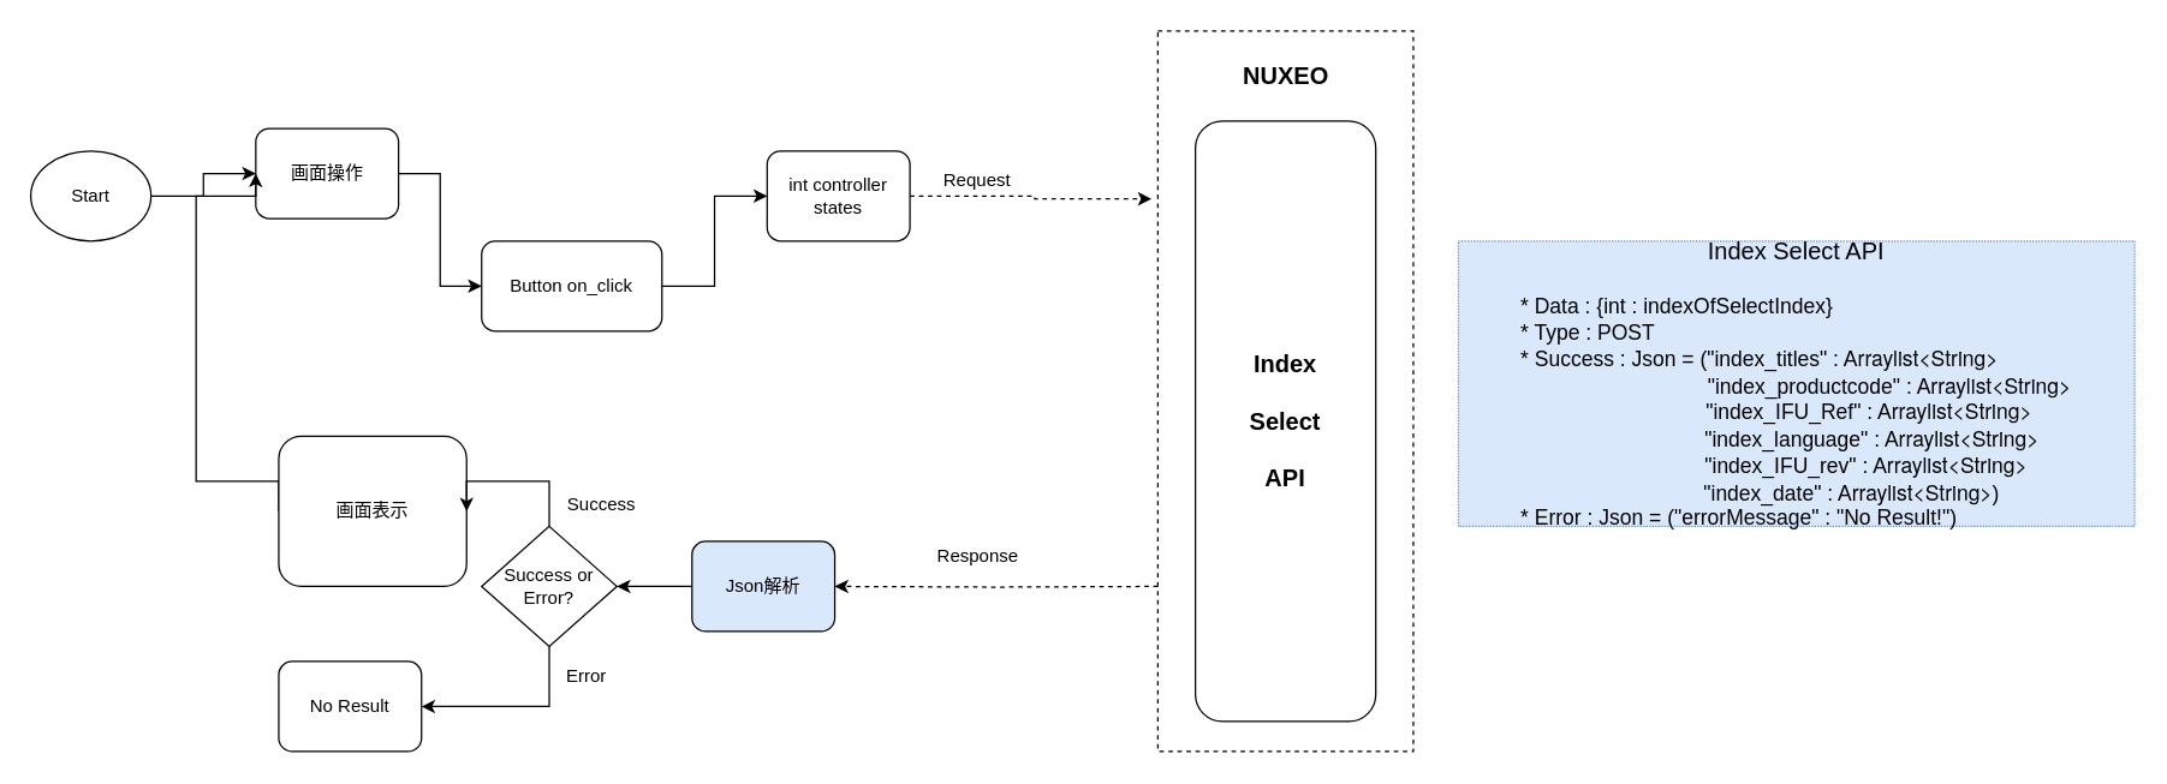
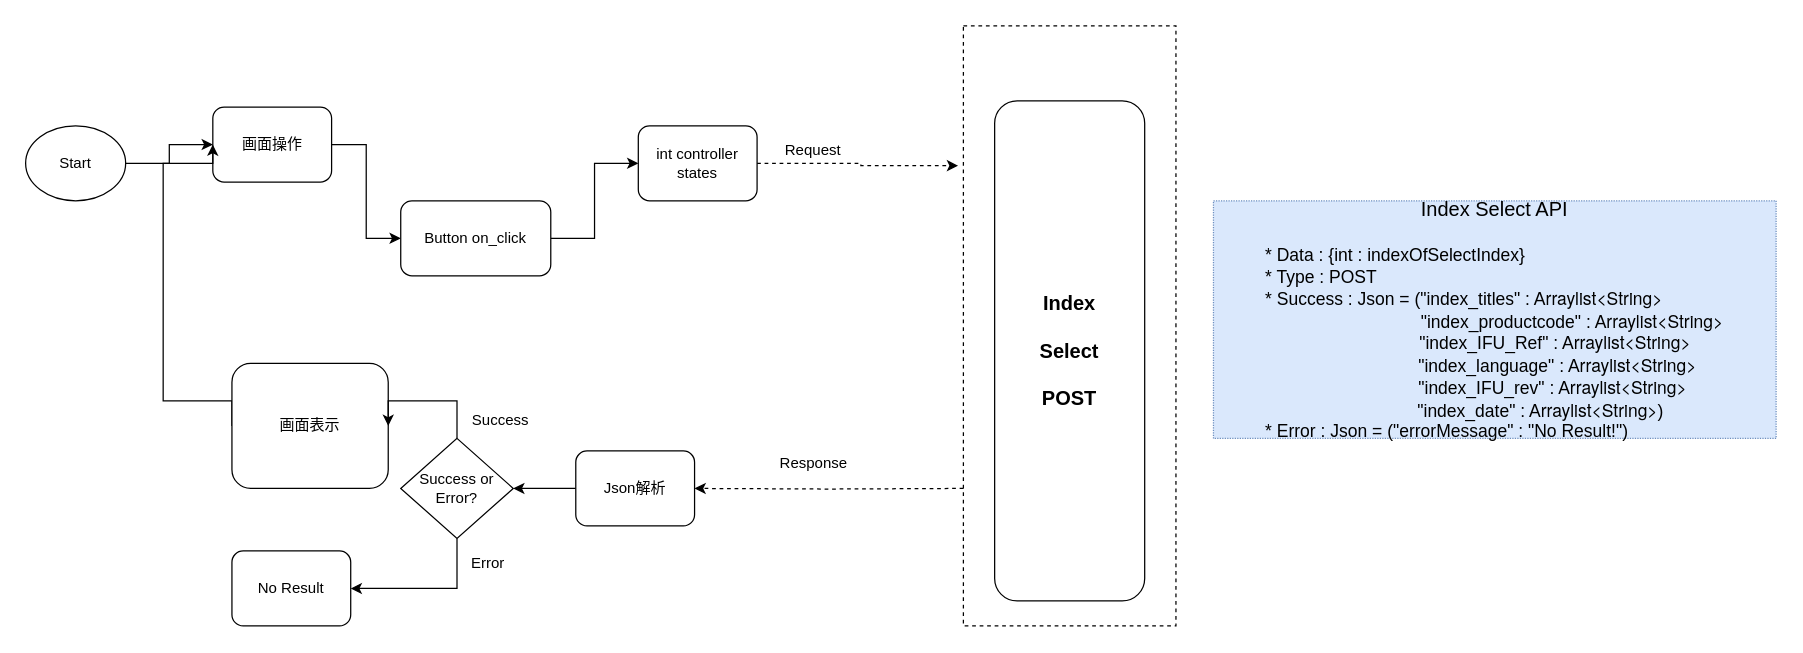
- <mxCell id="7" value="&lt;b&gt;&lt;font style=&quot;font-size: 16px&quot;&gt;NUXEO&lt;/font&gt;&lt;/b&gt;" style="text;html=1;align=center;verticalAlign=middle;resizable=0;points=[];autosize=1;" parent="1" vertex="1"><mxGeometry x="820" y="40" width="70" height="20" as="geometry" /></mxCell>
- <mxCell id="3" value="&lt;span style=&quot;font-size: 16px ; white-space: nowrap&quot;&gt;&lt;b&gt;Index&lt;br&gt;&lt;br&gt;Select&lt;br&gt;&lt;br&gt;API&lt;/b&gt;&lt;/span&gt;" style="rounded=1;whiteSpace=wrap;html=1;fontSize=12;glass=0;strokeWidth=1;shadow=0;" parent="1" vertex="1"><mxGeometry x="795" y="80" width="120" height="400" as="geometry" /></mxCell>
+ <mxCell id="3" value="&lt;span style=&quot;font-size: 16px ; white-space: nowrap&quot;&gt;&lt;b&gt;Index&lt;br&gt;&lt;br&gt;Select&lt;br&gt;&lt;br&gt;POST&lt;/b&gt;&lt;/span&gt;" style="rounded=1;whiteSpace=wrap;html=1;fontSize=12;glass=0;strokeWidth=1;shadow=0;" parent="1" vertex="1"><mxGeometry x="795" y="80" width="120" height="400" as="geometry" /></mxCell>
- <mxCell id="12" value="Json解析" style="rounded=1;whiteSpace=wrap;html=1;fillColor=#dae8fc;" parent="1" vertex="1"><mxGeometry x="460" y="360" width="95" height="60" as="geometry" /></mxCell>
+ <mxCell id="12" value="Json解析" style="rounded=1;whiteSpace=wrap;html=1;" parent="1" vertex="1"><mxGeometry x="460" y="360" width="95" height="60" as="geometry" /></mxCell>
